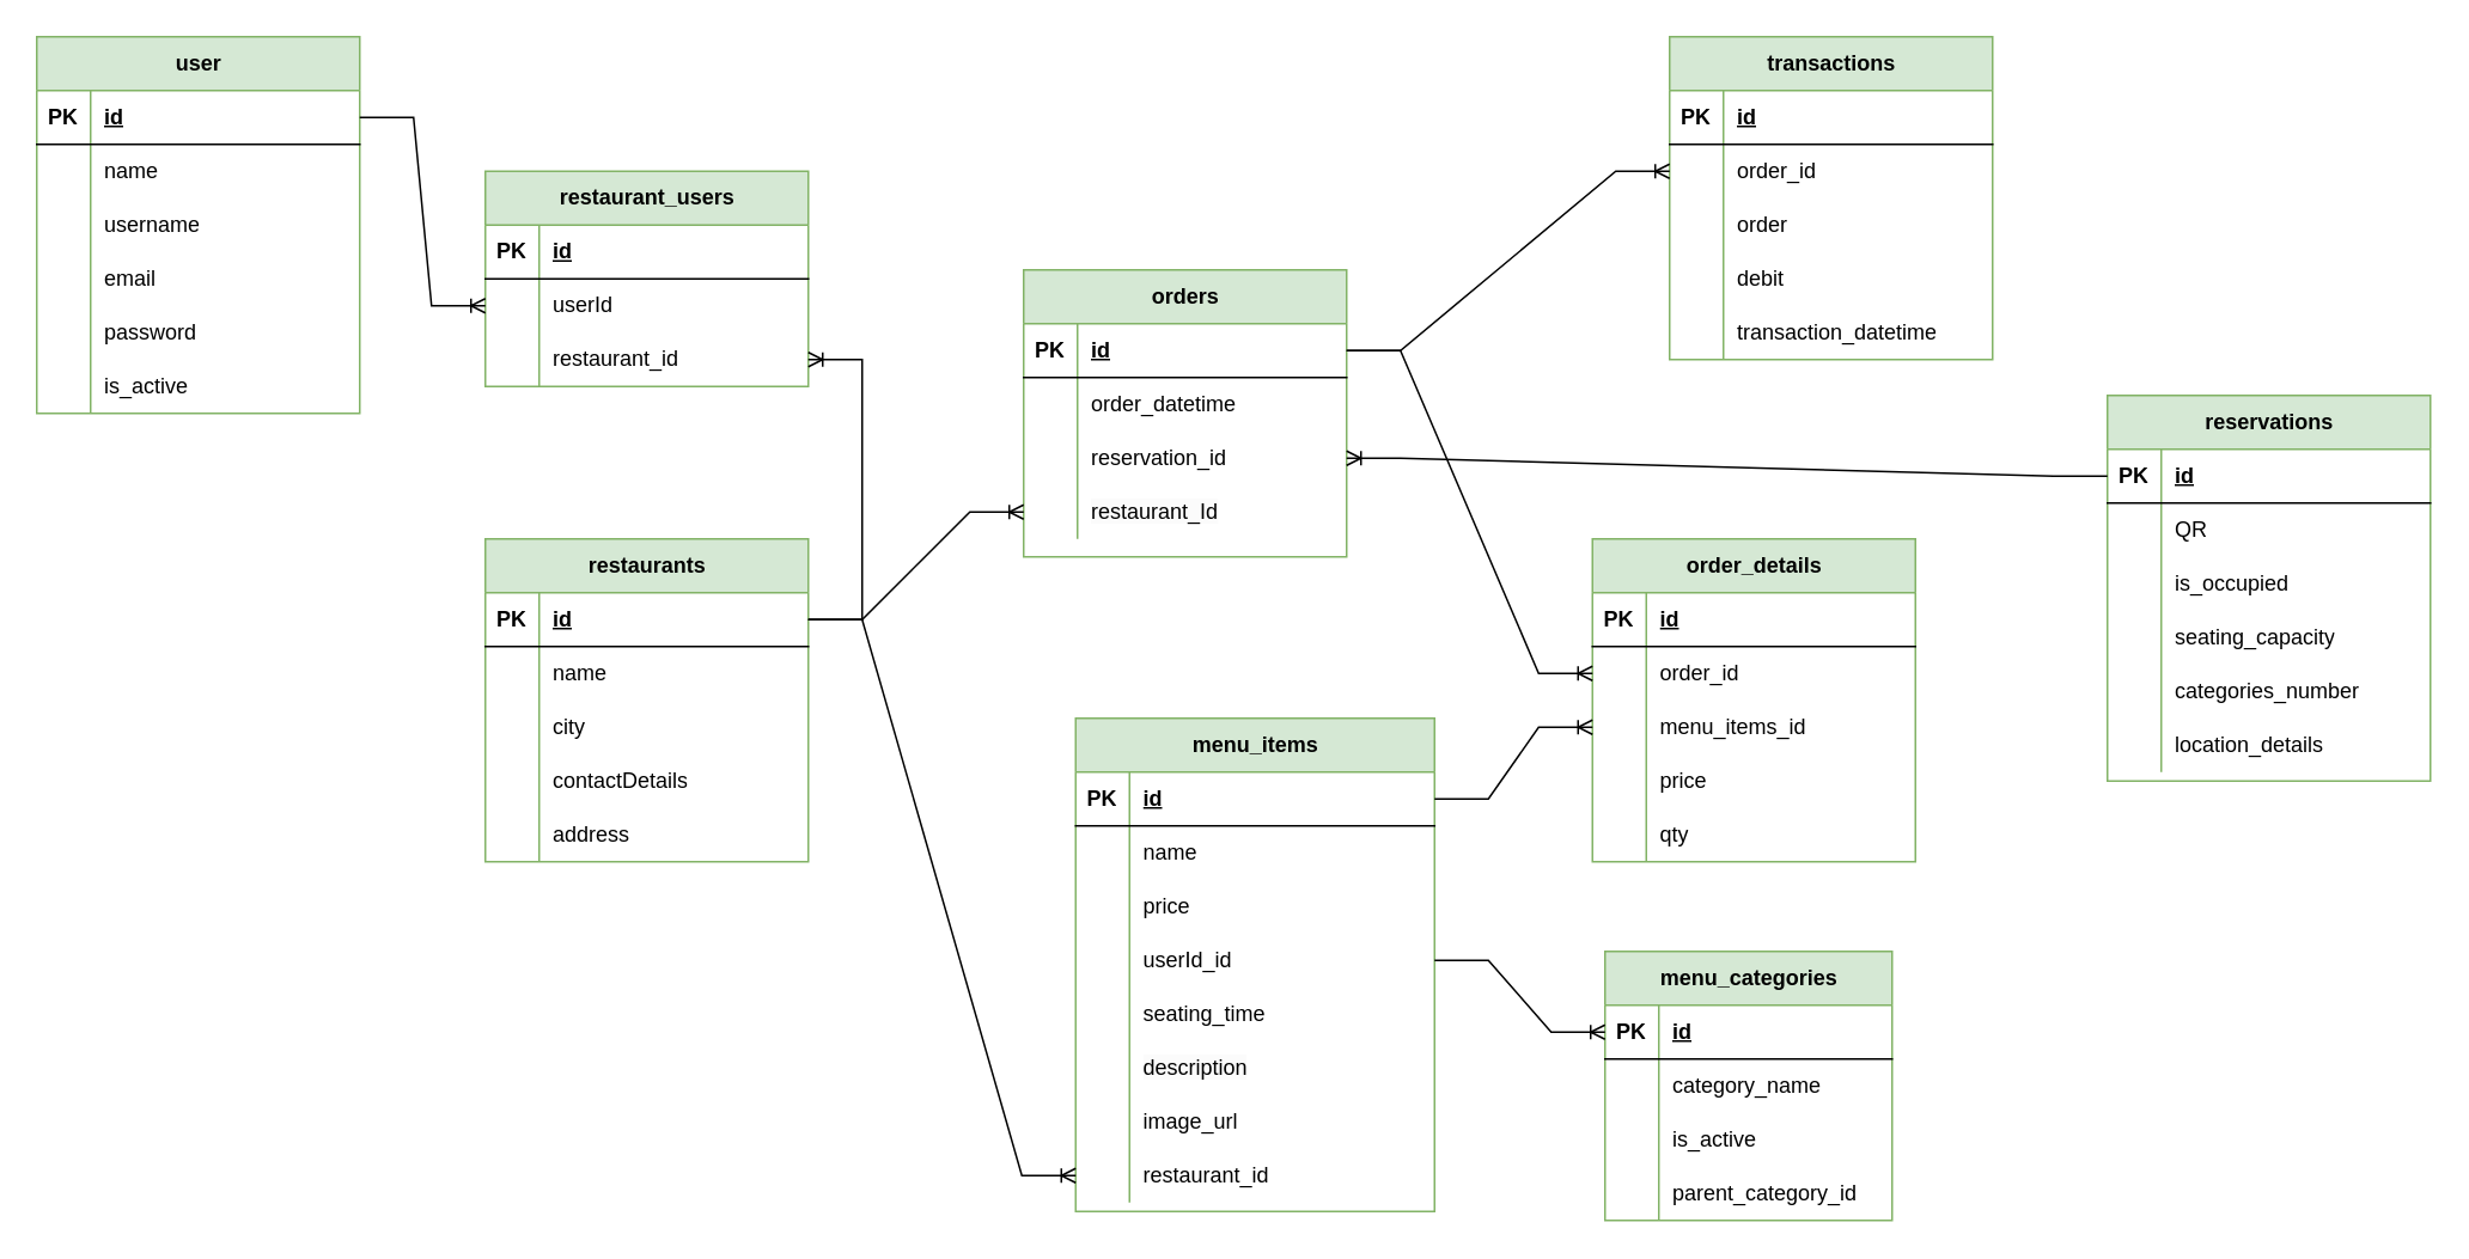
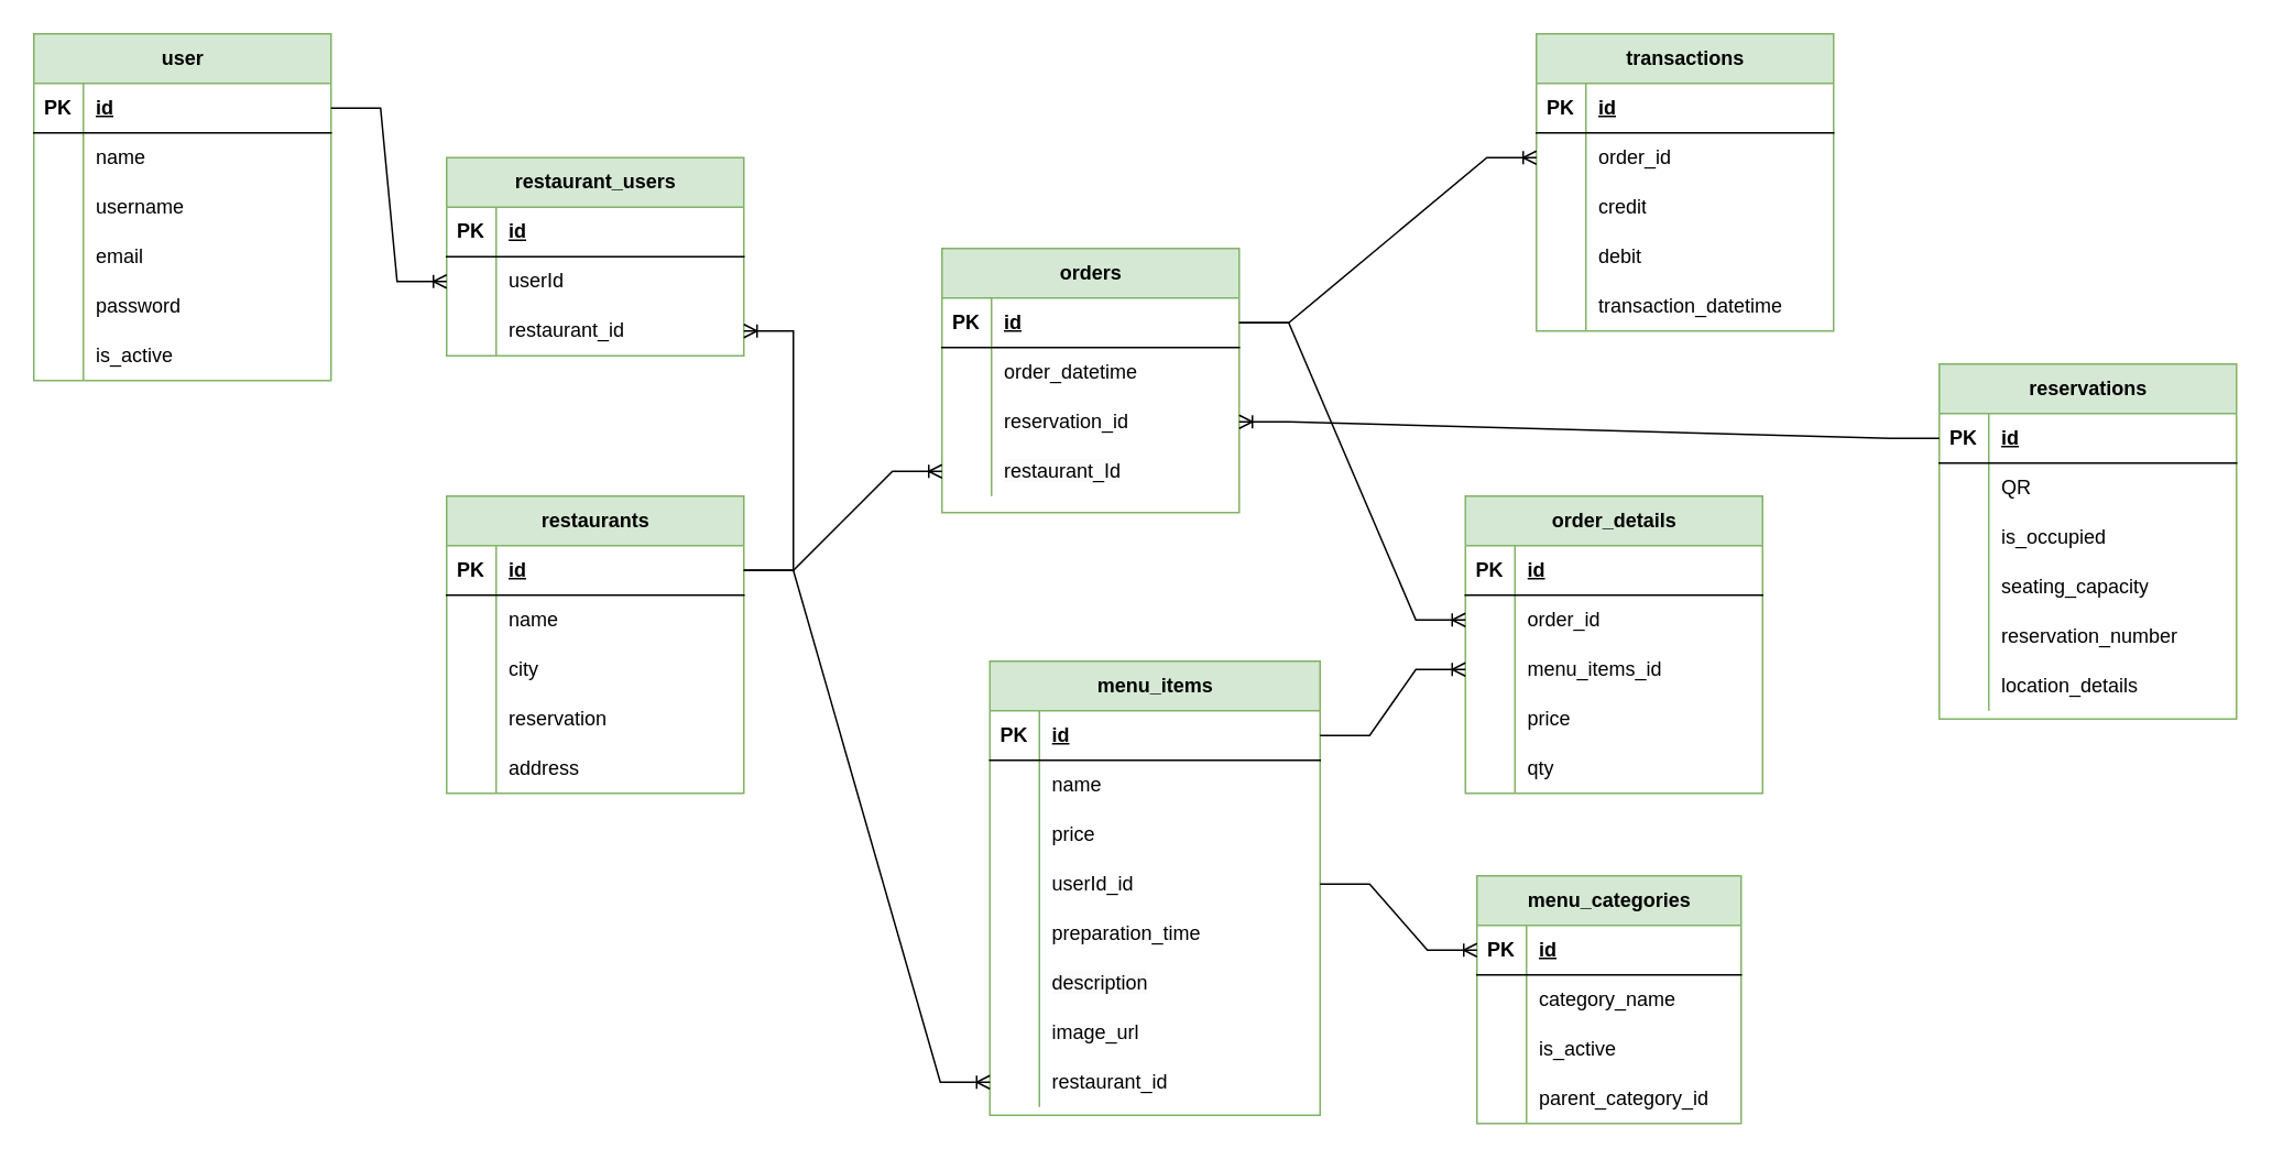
- <mxCell id="101" value="order" style="shape=partialRectangle;connectable=0;fillColor=none;top=0;left=0;bottom=0;right=0;align=left;spacingLeft=6;overflow=hidden;whiteSpace=wrap;html=1;" parent="99" vertex="1"><mxGeometry x="30" width="150" height="30" as="geometry"><mxRectangle width="150" height="30" as="alternateBounds" /></mxGeometry></mxCell>
+ <mxCell id="101" value="credit" style="shape=partialRectangle;connectable=0;fillColor=none;top=0;left=0;bottom=0;right=0;align=left;spacingLeft=6;overflow=hidden;whiteSpace=wrap;html=1;" parent="99" vertex="1"><mxGeometry x="30" width="150" height="30" as="geometry"><mxRectangle width="150" height="30" as="alternateBounds" /></mxGeometry></mxCell>
- <mxCell id="87" value="categories_number" style="shape=partialRectangle;connectable=0;fillColor=none;top=0;left=0;bottom=0;right=0;align=left;spacingLeft=6;overflow=hidden;whiteSpace=wrap;html=1;" parent="85" vertex="1"><mxGeometry x="30" width="150" height="30" as="geometry"><mxRectangle width="150" height="30" as="alternateBounds" /></mxGeometry></mxCell>
+ <mxCell id="87" value="reservation_number" style="shape=partialRectangle;connectable=0;fillColor=none;top=0;left=0;bottom=0;right=0;align=left;spacingLeft=6;overflow=hidden;whiteSpace=wrap;html=1;" parent="85" vertex="1"><mxGeometry x="30" width="150" height="30" as="geometry"><mxRectangle width="150" height="30" as="alternateBounds" /></mxGeometry></mxCell>
- <mxCell id="121" value="contactDetails" style="shape=partialRectangle;connectable=0;fillColor=none;top=0;left=0;bottom=0;right=0;align=left;spacingLeft=6;overflow=hidden;whiteSpace=wrap;html=1;" vertex="1" parent="119"><mxGeometry x="30" width="150" height="30" as="geometry"><mxRectangle width="150" height="30" as="alternateBounds" /></mxGeometry></mxCell>
+ <mxCell id="121" value="reservation" style="shape=partialRectangle;connectable=0;fillColor=none;top=0;left=0;bottom=0;right=0;align=left;spacingLeft=6;overflow=hidden;whiteSpace=wrap;html=1;" vertex="1" parent="119"><mxGeometry x="30" width="150" height="30" as="geometry"><mxRectangle width="150" height="30" as="alternateBounds" /></mxGeometry></mxCell>
- <mxCell id="17" value="seating_time" style="shape=partialRectangle;connectable=0;fillColor=none;top=0;left=0;bottom=0;right=0;align=left;spacingLeft=6;overflow=hidden;whiteSpace=wrap;html=1;" parent="15" vertex="1"><mxGeometry x="30" width="170" height="30" as="geometry"><mxRectangle width="170" height="30" as="alternateBounds" /></mxGeometry></mxCell>
+ <mxCell id="17" value="preparation_time" style="shape=partialRectangle;connectable=0;fillColor=none;top=0;left=0;bottom=0;right=0;align=left;spacingLeft=6;overflow=hidden;whiteSpace=wrap;html=1;" parent="15" vertex="1"><mxGeometry x="30" width="170" height="30" as="geometry"><mxRectangle width="170" height="30" as="alternateBounds" /></mxGeometry></mxCell>
